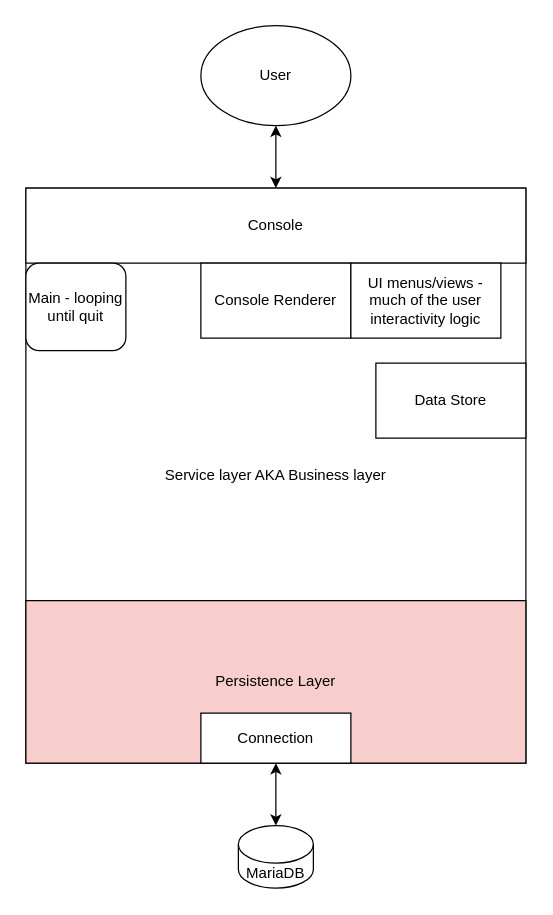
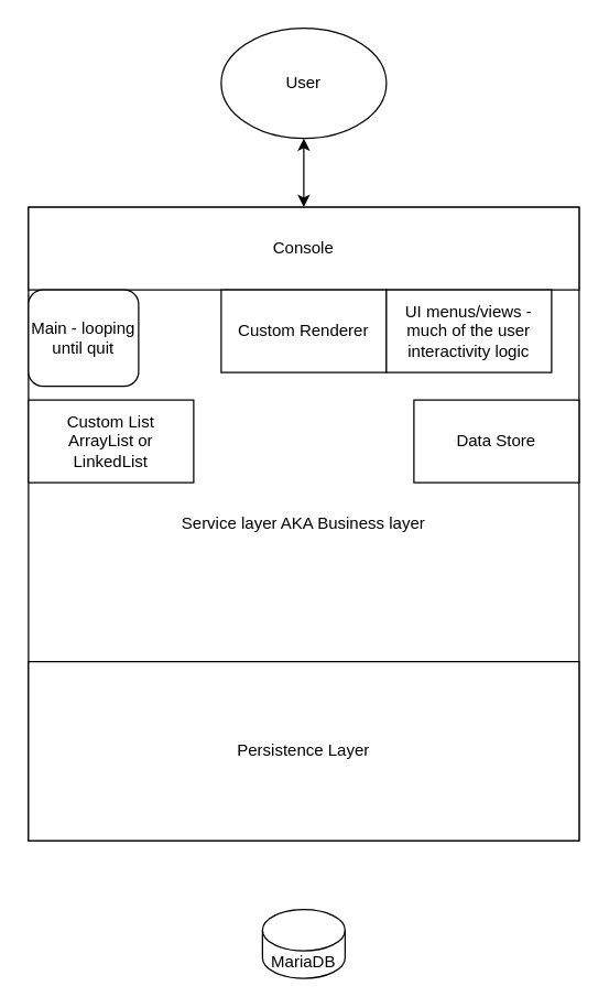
- <mxCell id="13" value="Console Renderer" style="rounded=0;whiteSpace=wrap;html=1;" vertex="1" parent="1"><mxGeometry x="160" y="210" width="120" height="60" as="geometry" /></mxCell>
+ <mxCell id="13" value="Custom Renderer" style="rounded=0;whiteSpace=wrap;html=1;" vertex="1" parent="1"><mxGeometry x="160" y="210" width="120" height="60" as="geometry" /></mxCell>
+ <mxCell id="10" value="Custom List&lt;br&gt;ArrayList or LinkedList" style="rounded=0;whiteSpace=wrap;html=1;" vertex="1" parent="1"><mxGeometry x="20" y="290" width="120" height="60" as="geometry" /></mxCell>
- <mxCell id="5" value="Persistence Layer" style="rounded=0;whiteSpace=wrap;html=1;fillColor=#f8cecc;" vertex="1" parent="1"><mxGeometry x="20" y="480" width="400" height="130" as="geometry" /></mxCell>
+ <mxCell id="5" value="Persistence Layer" style="rounded=0;whiteSpace=wrap;html=1;" vertex="1" parent="1"><mxGeometry x="20" y="480" width="400" height="130" as="geometry" /></mxCell>
- <mxCell id="9" value="Connection" style="rounded=0;whiteSpace=wrap;html=1;" vertex="1" parent="1"><mxGeometry x="160" y="570" width="120" height="40" as="geometry" /></mxCell>
- <mxCell id="7" value="" style="endArrow=classic;startArrow=classic;html=1;rounded=0;exitX=0.5;exitY=0;exitDx=0;exitDy=0;exitPerimeter=0;entryX=0.5;entryY=1;entryDx=0;entryDy=0;" edge="1" parent="1" source="6" target="9"><mxGeometry width="50" height="50" relative="1" as="geometry"><mxPoint x="240" y="420" as="sourcePoint" /><mxPoint x="220" y="620" as="targetPoint" /></mxGeometry></mxCell>
